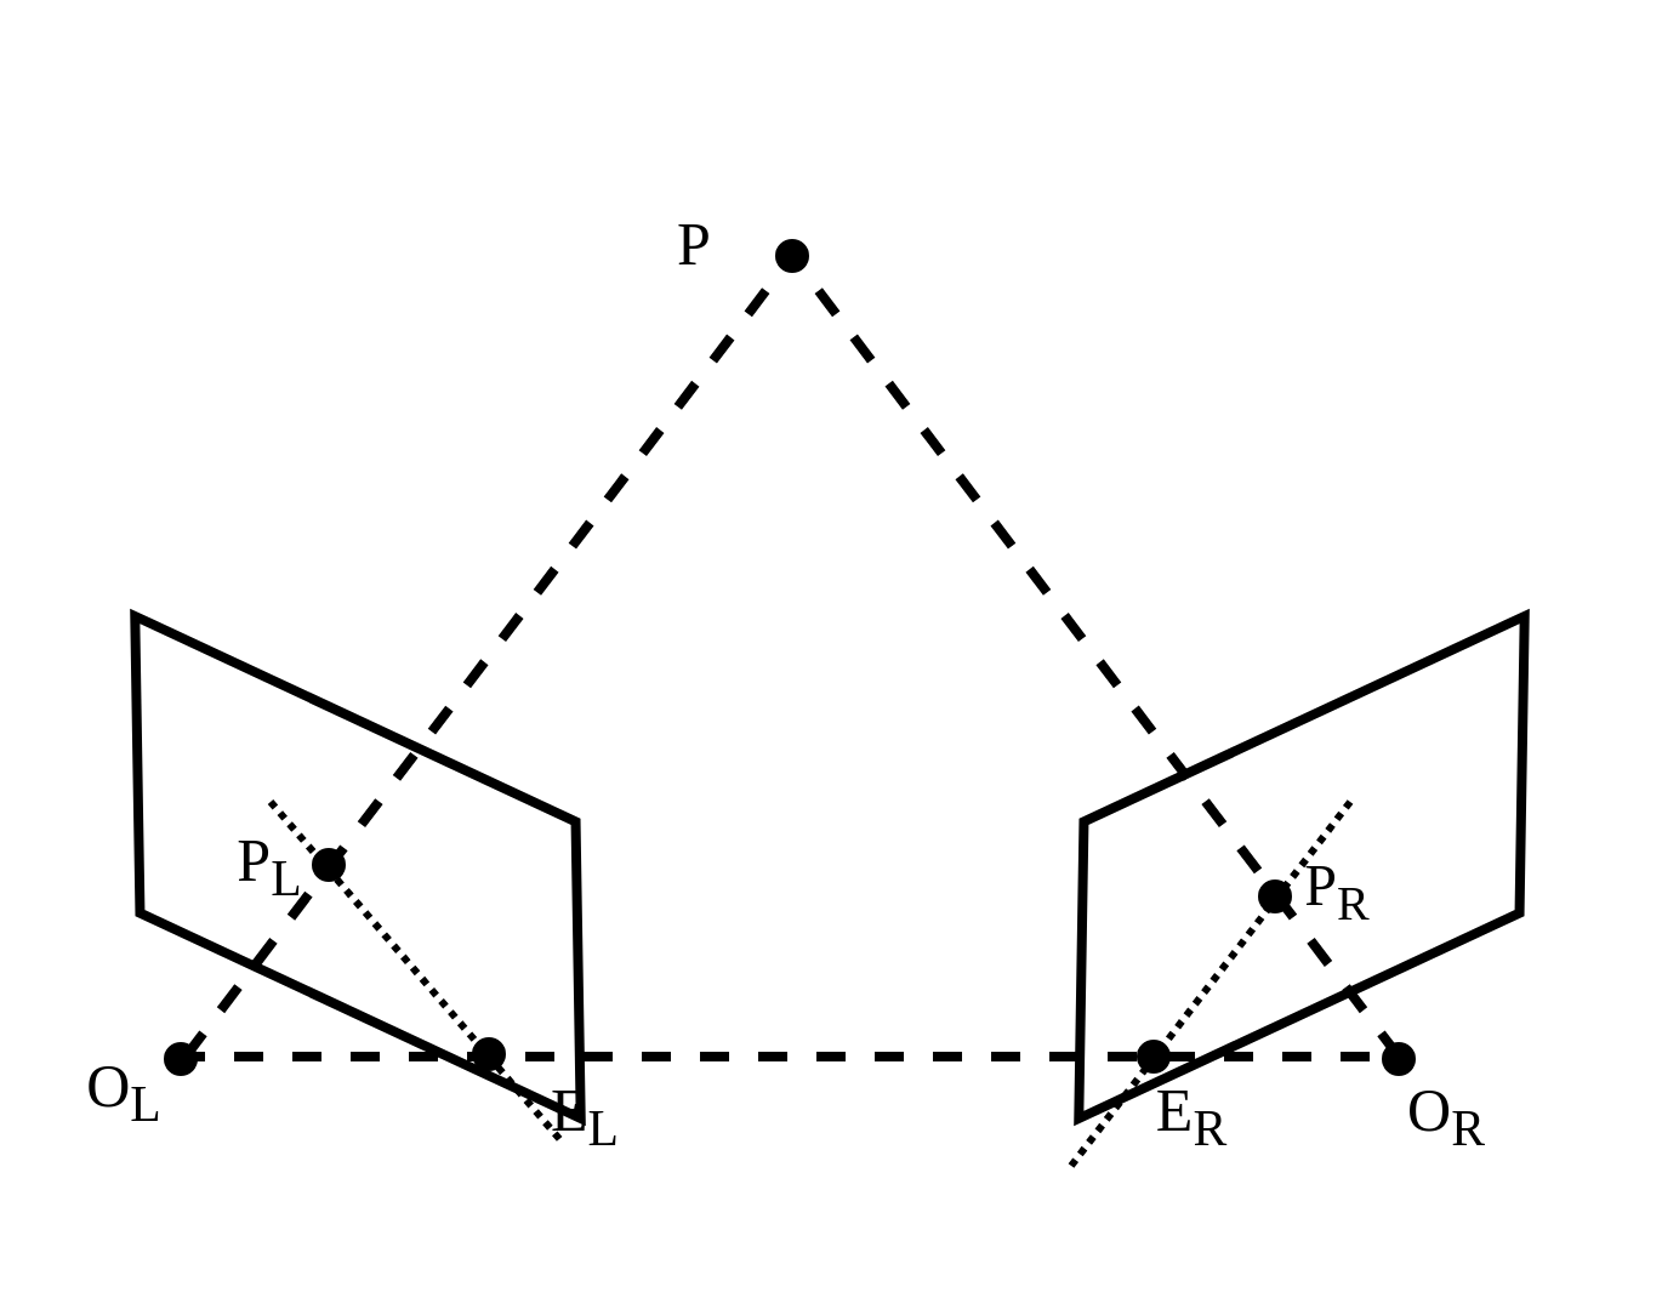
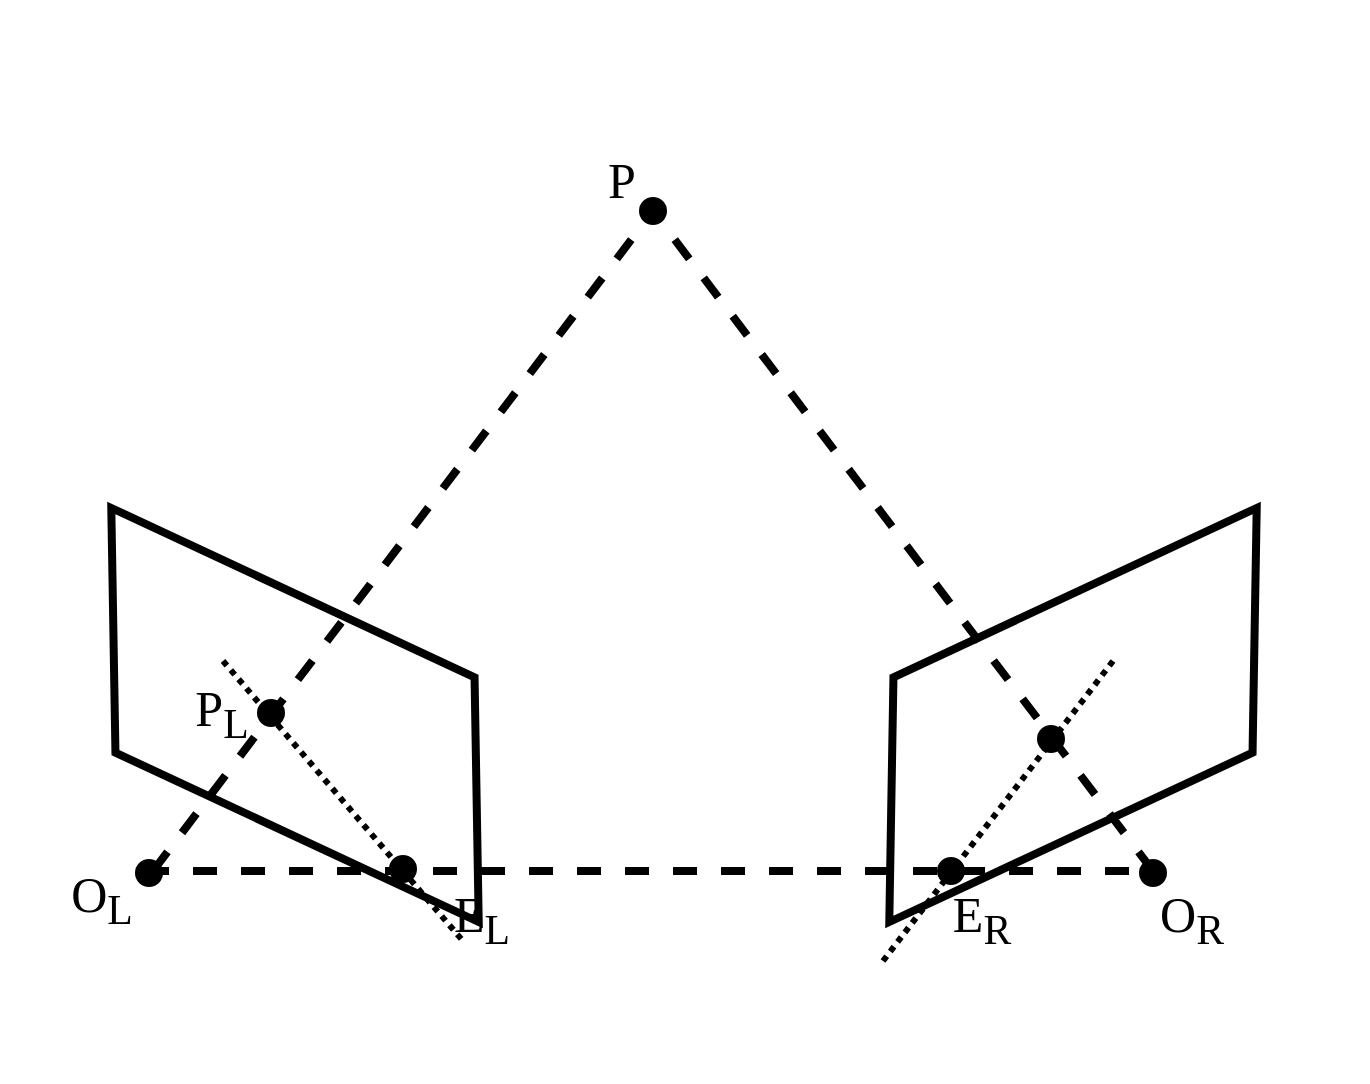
- <mxCell id="7" value="&lt;font style=&quot;font-size: 25px&quot; face=&quot;Verdana&quot;&gt;P&lt;/font&gt;" style="text;html=1;strokeColor=none;fillColor=none;align=center;verticalAlign=middle;whiteSpace=wrap;rounded=0;" vertex="1" parent="1"><mxGeometry x="266" y="90" width="40" height="20" as="geometry" /></mxCell>
+ <mxCell id="7" value="&lt;font style=&quot;font-size: 25px&quot; face=&quot;Verdana&quot;&gt;P&lt;/font&gt;" style="text;html=1;strokeColor=none;fillColor=none;align=center;verticalAlign=middle;whiteSpace=wrap;rounded=0;" vertex="1" parent="1"><mxGeometry x="291" y="80" width="40" height="20" as="geometry" /></mxCell>
- <mxCell id="13" value="&lt;font style=&quot;font-size: 24px&quot; face=&quot;Verdana&quot;&gt;P&lt;sub&gt;R&lt;/sub&gt;&lt;/font&gt;" style="text;html=1;strokeColor=none;fillColor=none;align=center;verticalAlign=middle;whiteSpace=wrap;rounded=0;" vertex="1" parent="1"><mxGeometry x="531" y="357" width="40" height="20" as="geometry" /></mxCell>
